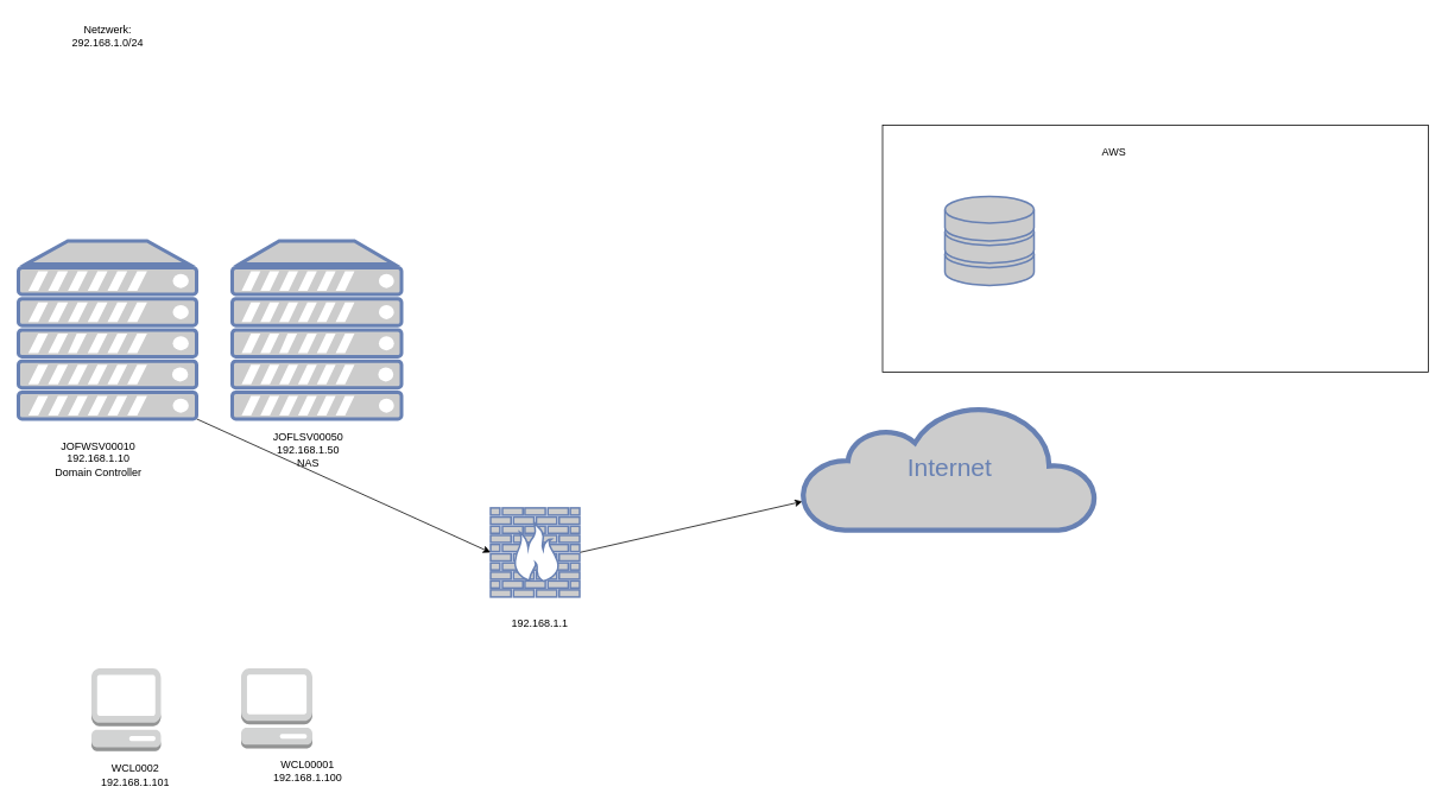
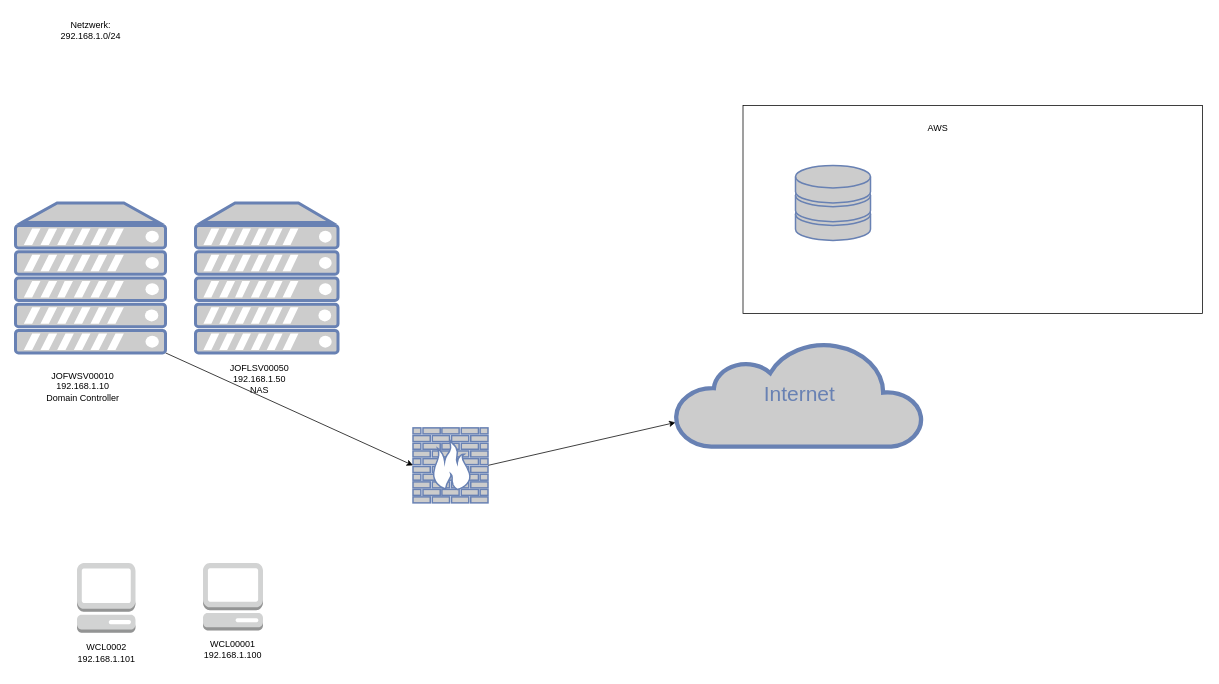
- <mxCell id="18" value="192.168.1.1" style="text;html=1;align=center;verticalAlign=middle;resizable=0;points=[];autosize=1;strokeColor=none;fillColor=none;" vertex="1" parent="1"><mxGeometry x="560" y="685" width="90" height="30" as="geometry" /></mxCell>
- <mxCell id="16" value="WCL00001&lt;br&gt;192.168.1.100" style="text;strokeColor=none;align=center;fillColor=none;html=1;verticalAlign=middle;whiteSpace=wrap;rounded=0;" vertex="1" parent="1"><mxGeometry x="315" y="850" width="60" height="30" as="geometry" /></mxCell>
+ <mxCell id="16" value="WCL00001&lt;br&gt;192.168.1.100" style="text;strokeColor=none;align=center;fillColor=none;html=1;verticalAlign=middle;whiteSpace=wrap;rounded=0;" vertex="1" parent="1"><mxGeometry x="280" y="850" width="60" height="30" as="geometry" /></mxCell>
- <mxCell id="17" value="WCL0002&lt;br&gt;192.168.1.101" style="text;html=1;align=center;verticalAlign=middle;resizable=0;points=[];autosize=1;strokeColor=none;fillColor=none;" vertex="1" parent="1"><mxGeometry x="101" y="850" width="100" height="40" as="geometry" /></mxCell>
+ <mxCell id="17" value="WCL0002&lt;br&gt;192.168.1.101" style="text;html=1;align=center;verticalAlign=middle;resizable=0;points=[];autosize=1;strokeColor=none;fillColor=none;" vertex="1" parent="1"><mxGeometry x="91" y="850" width="100" height="40" as="geometry" /></mxCell>
